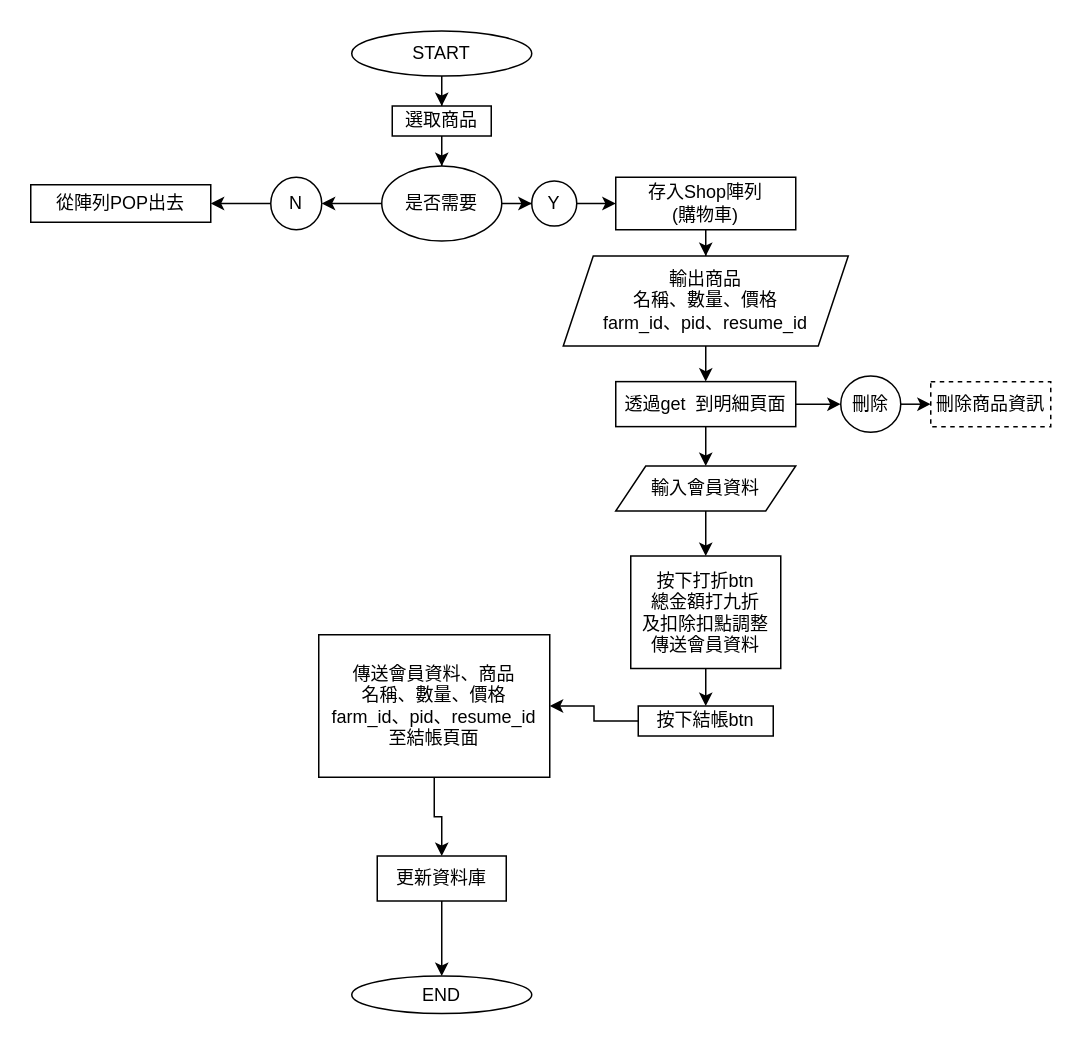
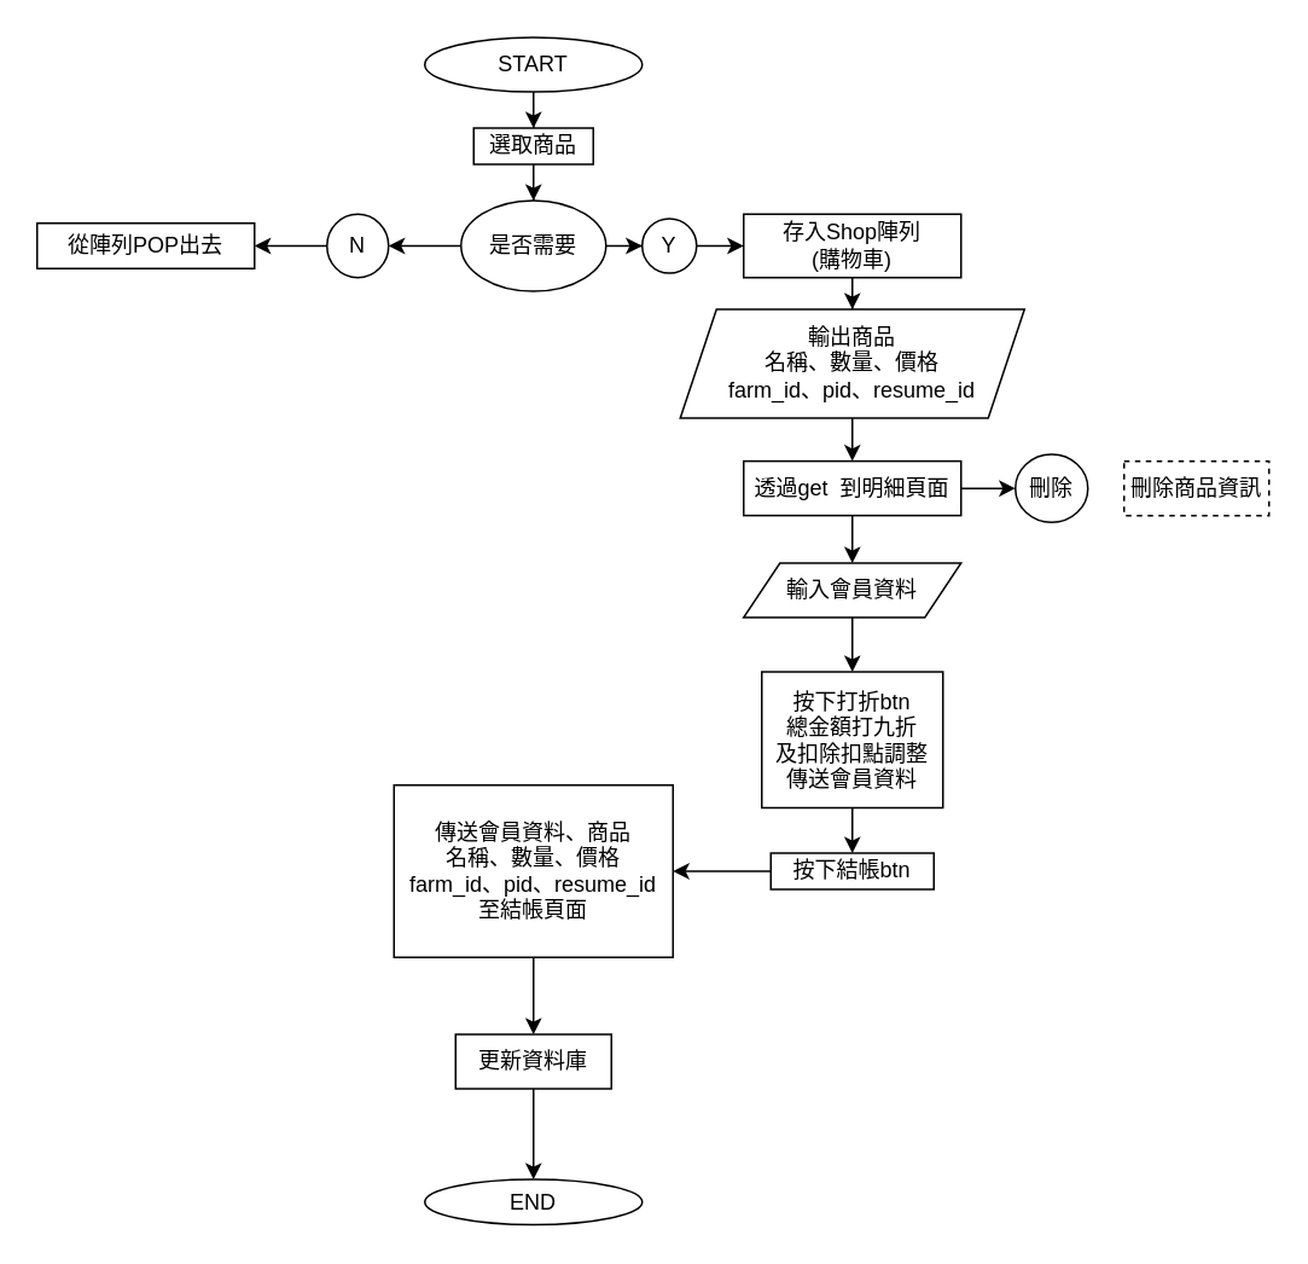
- <mxCell id="20" style="edgeStyle=orthogonalEdgeStyle;rounded=0;orthogonalLoop=1;jettySize=auto;html=1;" parent="1" source="21" target="22" edge="1"><mxGeometry relative="1" as="geometry" /></mxCell>
- <mxCell id="31" value="傳送會員資料、商品&lt;br&gt;名稱、數量、價格&lt;br&gt;farm_id、pid、resume_id&lt;br&gt;至結帳頁面" style="whiteSpace=wrap;html=1;" parent="1" vertex="1"><mxGeometry x="212" y="422.5" width="154" height="95" as="geometry" /></mxCell>
+ <mxCell id="31" value="傳送會員資料、商品&lt;br&gt;名稱、數量、價格&lt;br&gt;farm_id、pid、resume_id&lt;br&gt;至結帳頁面" style="whiteSpace=wrap;html=1;" parent="1" vertex="1"><mxGeometry x="217" y="432.5" width="154" height="95" as="geometry" /></mxCell>
